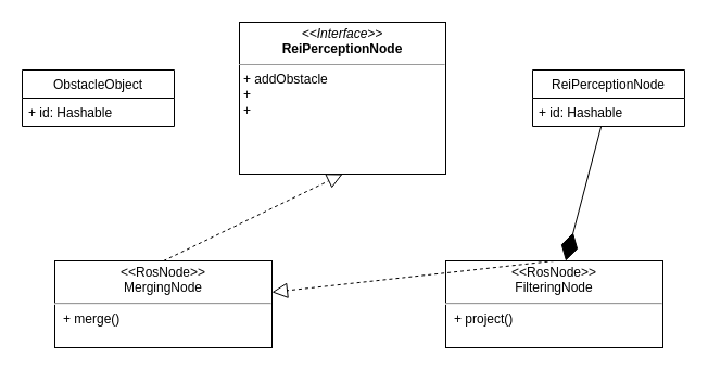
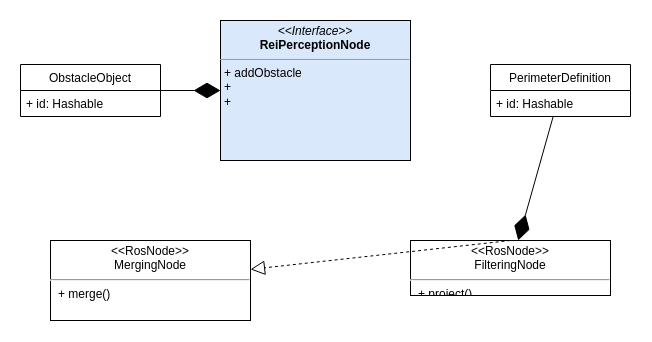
- <mxCell id="10" value="ReiPerceptionNode" style="swimlane;fontStyle=0;childLayout=stackLayout;horizontal=1;startSize=26;fillColor=none;horizontalStack=0;resizeParent=1;resizeParentMax=0;resizeLast=0;collapsible=1;marginBottom=0;" vertex="1" parent="1"><mxGeometry x="490" y="64" width="140" height="52" as="geometry" /></mxCell>
+ <mxCell id="10" value="PerimeterDefinition" style="swimlane;fontStyle=0;childLayout=stackLayout;horizontal=1;startSize=26;fillColor=none;horizontalStack=0;resizeParent=1;resizeParentMax=0;resizeLast=0;collapsible=1;marginBottom=0;" vertex="1" parent="1"><mxGeometry x="490" y="64" width="140" height="52" as="geometry" /></mxCell>
+ <mxCell id="7" value="" style="endArrow=diamondThin;endFill=1;endSize=24;html=1;entryX=0;entryY=0.5;entryDx=0;entryDy=0;" edge="1" parent="1" source="8" target="6"><mxGeometry width="160" relative="1" as="geometry"><mxPoint x="540" y="60" as="sourcePoint" /><mxPoint x="700" y="60" as="targetPoint" /></mxGeometry></mxCell>
- <mxCell id="6" value="&lt;p style=&quot;margin: 0px ; margin-top: 4px ; text-align: center&quot;&gt;&lt;i&gt;&amp;lt;&amp;lt;Interface&amp;gt;&amp;gt;&lt;/i&gt;&lt;br&gt;&lt;b&gt;ReiPerceptionNode&lt;/b&gt;&lt;/p&gt;&lt;hr size=&quot;1&quot;&gt;&lt;p style=&quot;margin: 0px ; margin-left: 4px&quot;&gt;&lt;/p&gt;&lt;p style=&quot;margin: 0px ; margin-left: 4px&quot;&gt;+ addObstacle&lt;br&gt;+&amp;nbsp;&lt;/p&gt;&lt;p style=&quot;margin: 0px ; margin-left: 4px&quot;&gt;+&amp;nbsp;&lt;/p&gt;" style="verticalAlign=top;align=left;overflow=fill;fontSize=12;fontFamily=Helvetica;html=1;" vertex="1" parent="1"><mxGeometry x="220" y="20" width="190" height="140" as="geometry" /></mxCell>
+ <mxCell id="6" value="&lt;p style=&quot;margin: 0px ; margin-top: 4px ; text-align: center&quot;&gt;&lt;i&gt;&amp;lt;&amp;lt;Interface&amp;gt;&amp;gt;&lt;/i&gt;&lt;br&gt;&lt;b&gt;ReiPerceptionNode&lt;/b&gt;&lt;/p&gt;&lt;hr size=&quot;1&quot;&gt;&lt;p style=&quot;margin: 0px ; margin-left: 4px&quot;&gt;&lt;/p&gt;&lt;p style=&quot;margin: 0px ; margin-left: 4px&quot;&gt;+ addObstacle&lt;br&gt;+&amp;nbsp;&lt;/p&gt;&lt;p style=&quot;margin: 0px ; margin-left: 4px&quot;&gt;+&amp;nbsp;&lt;/p&gt;" style="verticalAlign=top;align=left;overflow=fill;fontSize=12;fontFamily=Helvetica;html=1;fillColor=#dae8fc;" vertex="1" parent="1"><mxGeometry x="220" y="20" width="190" height="140" as="geometry" /></mxCell>
- <mxCell id="4" value="" style="edgeStyle=none;html=1;endSize=12;endArrow=block;endFill=0;dashed=1;exitX=0.5;exitY=0;exitDx=0;exitDy=0;entryX=0.5;entryY=1;entryDx=0;entryDy=0;" edge="1" parent="1" source="2" target="6"><mxGeometry width="160" relative="1" as="geometry"><mxPoint x="380" y="460" as="sourcePoint" /><mxPoint x="330" y="170" as="targetPoint" /></mxGeometry></mxCell>
- <mxCell id="3" value="&lt;p style=&quot;margin: 0px ; margin-top: 4px ; text-align: center&quot;&gt;&amp;lt;&amp;lt;RosNode&amp;gt;&amp;gt;&lt;br&gt;FilteringNode&lt;/p&gt;&lt;hr&gt;&lt;p style=&quot;text-align: left ; margin: 0px 0px 0px 8px&quot;&gt;+ project()&lt;/p&gt;" style="shape=rect;html=1;overflow=fill;whiteSpace=wrap;align=center;" vertex="1" parent="1"><mxGeometry x="410" y="240" width="200" height="80" as="geometry" /></mxCell>
+ <mxCell id="3" value="&lt;p style=&quot;margin: 0px ; margin-top: 4px ; text-align: center&quot;&gt;&amp;lt;&amp;lt;RosNode&amp;gt;&amp;gt;&lt;br&gt;FilteringNode&lt;/p&gt;&lt;hr&gt;&lt;p style=&quot;text-align: left ; margin: 0px 0px 0px 8px&quot;&gt;+ project()&lt;/p&gt;" style="shape=rect;html=1;overflow=fill;whiteSpace=wrap;align=center;" vertex="1" parent="1"><mxGeometry x="410" y="240" width="200" height="55" as="geometry" /></mxCell>
